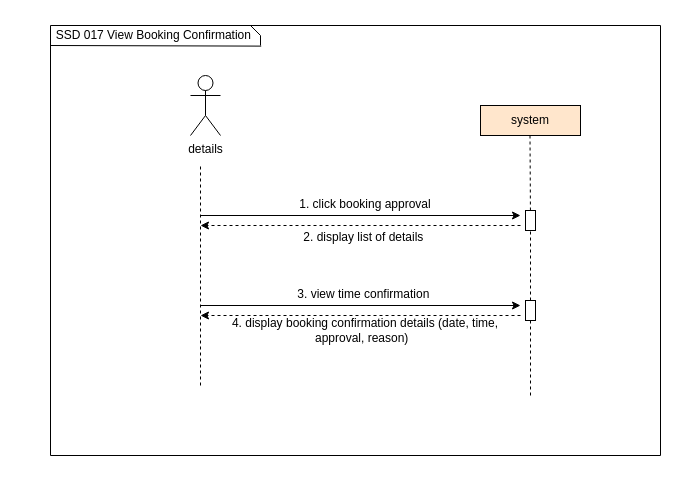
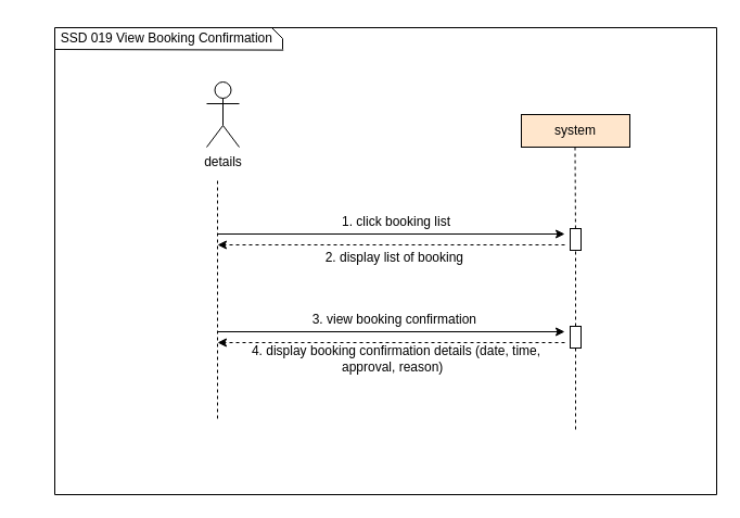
- <mxCell id="21" value="&lt;span style=&quot;white-space: pre;&quot;&gt;&#09;&lt;/span&gt;SSD 017 View Booking Confirmation" style="text;html=1;align=center;verticalAlign=middle;whiteSpace=wrap;rounded=0;" vertex="1" parent="18"><mxGeometry x="-30" y="-5" width="240" height="30" as="geometry" /></mxCell>
+ <mxCell id="21" value="&lt;span style=&quot;white-space: pre;&quot;&gt;&#09;&lt;/span&gt;SSD 019 View Booking Confirmation" style="text;html=1;align=center;verticalAlign=middle;whiteSpace=wrap;rounded=0;" vertex="1" parent="18"><mxGeometry x="-30" y="-5" width="240" height="30" as="geometry" /></mxCell>
- <mxCell id="7" value="1. click booking approval" style="text;html=1;align=center;verticalAlign=middle;whiteSpace=wrap;rounded=0;" vertex="1" parent="1"><mxGeometry x="270" y="189" width="190" height="30" as="geometry" /></mxCell>
+ <mxCell id="7" value="1. click booking list" style="text;html=1;align=center;verticalAlign=middle;whiteSpace=wrap;rounded=0;" vertex="1" parent="1"><mxGeometry x="270" y="189" width="190" height="30" as="geometry" /></mxCell>
- <mxCell id="9" value="2. display list of details&amp;nbsp;" style="text;html=1;align=center;verticalAlign=middle;whiteSpace=wrap;rounded=0;" vertex="1" parent="1"><mxGeometry x="270" y="222" width="190" height="30" as="geometry" /></mxCell>
+ <mxCell id="9" value="2. display list of booking&amp;nbsp;" style="text;html=1;align=center;verticalAlign=middle;whiteSpace=wrap;rounded=0;" vertex="1" parent="1"><mxGeometry x="270" y="222" width="190" height="30" as="geometry" /></mxCell>
- <mxCell id="11" value="3. view time confirmation&amp;nbsp;" style="text;html=1;align=center;verticalAlign=middle;whiteSpace=wrap;rounded=0;" vertex="1" parent="1"><mxGeometry x="225" y="279" width="280" height="30" as="geometry" /></mxCell>
+ <mxCell id="11" value="3. view booking confirmation&amp;nbsp;" style="text;html=1;align=center;verticalAlign=middle;whiteSpace=wrap;rounded=0;" vertex="1" parent="1"><mxGeometry x="225" y="279" width="280" height="30" as="geometry" /></mxCell>
